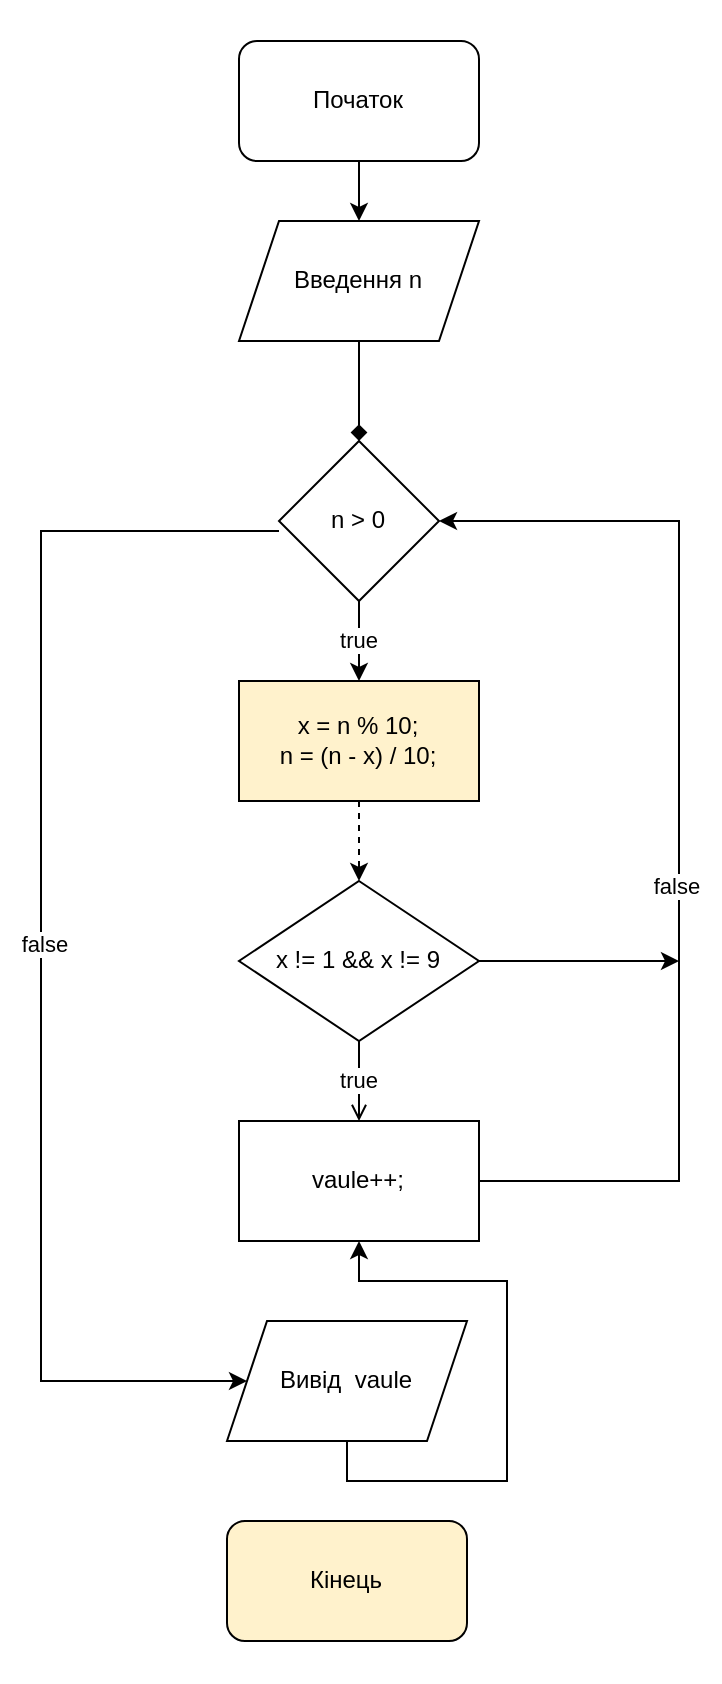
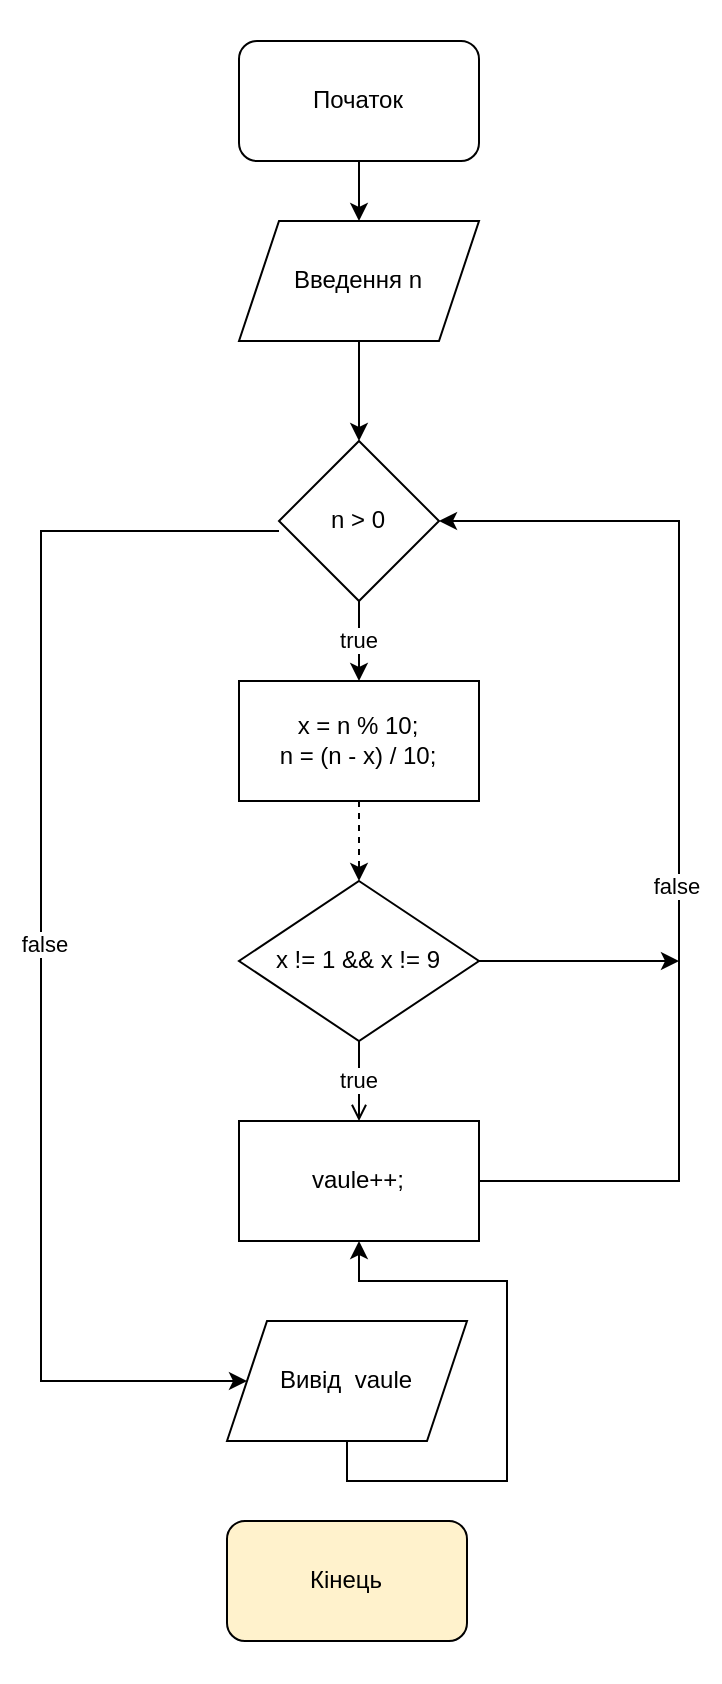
- <mxCell id="4" style="edgeStyle=orthogonalEdgeStyle;rounded=0;orthogonalLoop=1;jettySize=auto;html=1;endArrow=diamond;" edge="1" parent="1" source="5" target="9"><mxGeometry relative="1" as="geometry" /></mxCell>
+ <mxCell id="4" style="edgeStyle=orthogonalEdgeStyle;rounded=0;orthogonalLoop=1;jettySize=auto;html=1;" edge="1" parent="1" source="5" target="9"><mxGeometry relative="1" as="geometry" /></mxCell>
- <mxCell id="11" value="x = n % 10; &lt;br&gt;n = (n - x) / 10;" style="rounded=0;whiteSpace=wrap;html=1;fillColor=#fff2cc;" vertex="1" parent="1"><mxGeometry x="119" y="340" width="120" height="60" as="geometry" /></mxCell>
+ <mxCell id="11" value="x = n % 10; &lt;br&gt;n = (n - x) / 10;" style="rounded=0;whiteSpace=wrap;html=1;" vertex="1" parent="1"><mxGeometry x="119" y="340" width="120" height="60" as="geometry" /></mxCell>
